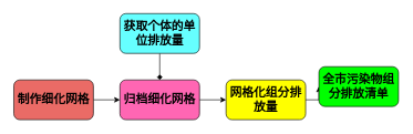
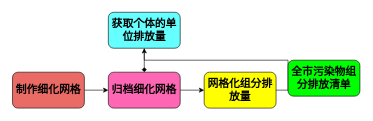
- <mxCell id="8" style="edgeStyle=orthogonalEdgeStyle;rounded=0;orthogonalLoop=1;jettySize=auto;html=1;exitX=1;exitY=0.5;exitDx=0;exitDy=0;entryX=0;entryY=0.5;entryDx=0;entryDy=0;" parent="1" source="9" target="10" edge="1"><mxGeometry relative="1" as="geometry" /></mxCell>
+ <mxCell id="8" style="edgeStyle=orthogonalEdgeStyle;rounded=0;orthogonalLoop=1;jettySize=auto;html=1;exitX=1;exitY=0.5;exitDx=0;exitDy=0;" parent="1" source="9" target="7" edge="1"><mxGeometry relative="1" as="geometry" /></mxCell>
